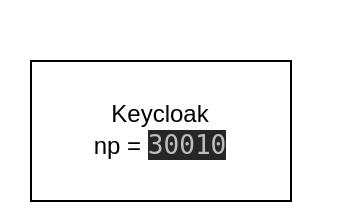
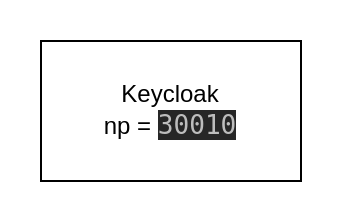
- <mxCell id="2" value="Keycloak&lt;div&gt;np =&amp;nbsp;&lt;span style=&quot;color: rgb(189, 189, 189); font-family: &amp;quot;JetBrains Mono&amp;quot;, monospace; font-size: 9.8pt; background-color: rgb(38, 38, 38);&quot;&gt;30010&lt;/span&gt;&lt;/div&gt;" style="rounded=0;whiteSpace=wrap;html=1;" vertex="1" parent="1"><mxGeometry x="15" y="30" width="130" height="70" as="geometry" /></mxCell>
+ <mxCell id="2" value="Keycloak&lt;div&gt;np =&amp;nbsp;&lt;span style=&quot;color: rgb(189, 189, 189); font-family: &amp;quot;JetBrains Mono&amp;quot;, monospace; font-size: 9.8pt; background-color: rgb(38, 38, 38);&quot;&gt;30010&lt;/span&gt;&lt;/div&gt;" style="rounded=0;whiteSpace=wrap;html=1;" vertex="1" parent="1"><mxGeometry x="20" y="20" width="130" height="70" as="geometry" /></mxCell>
